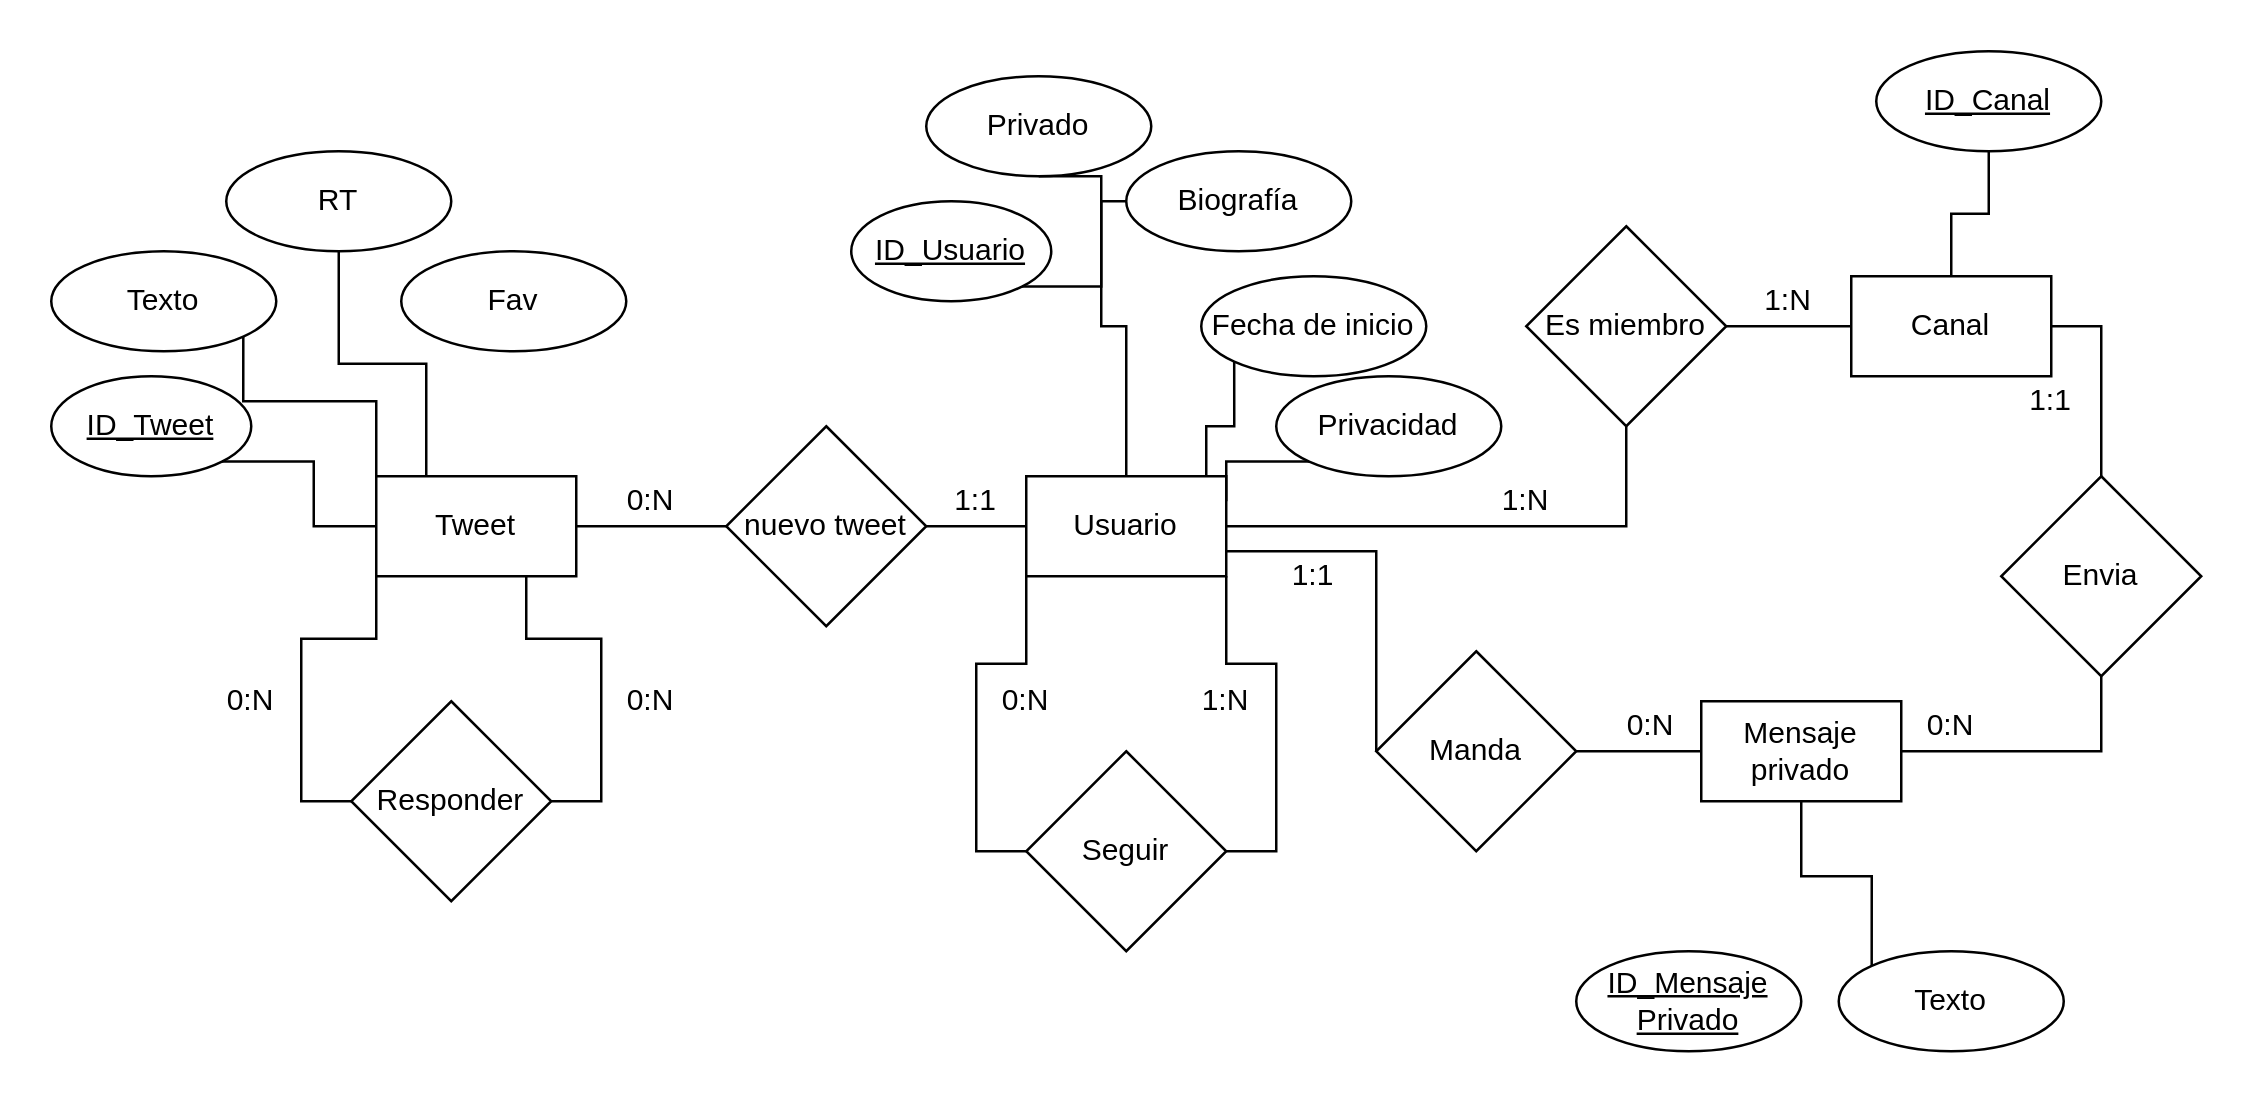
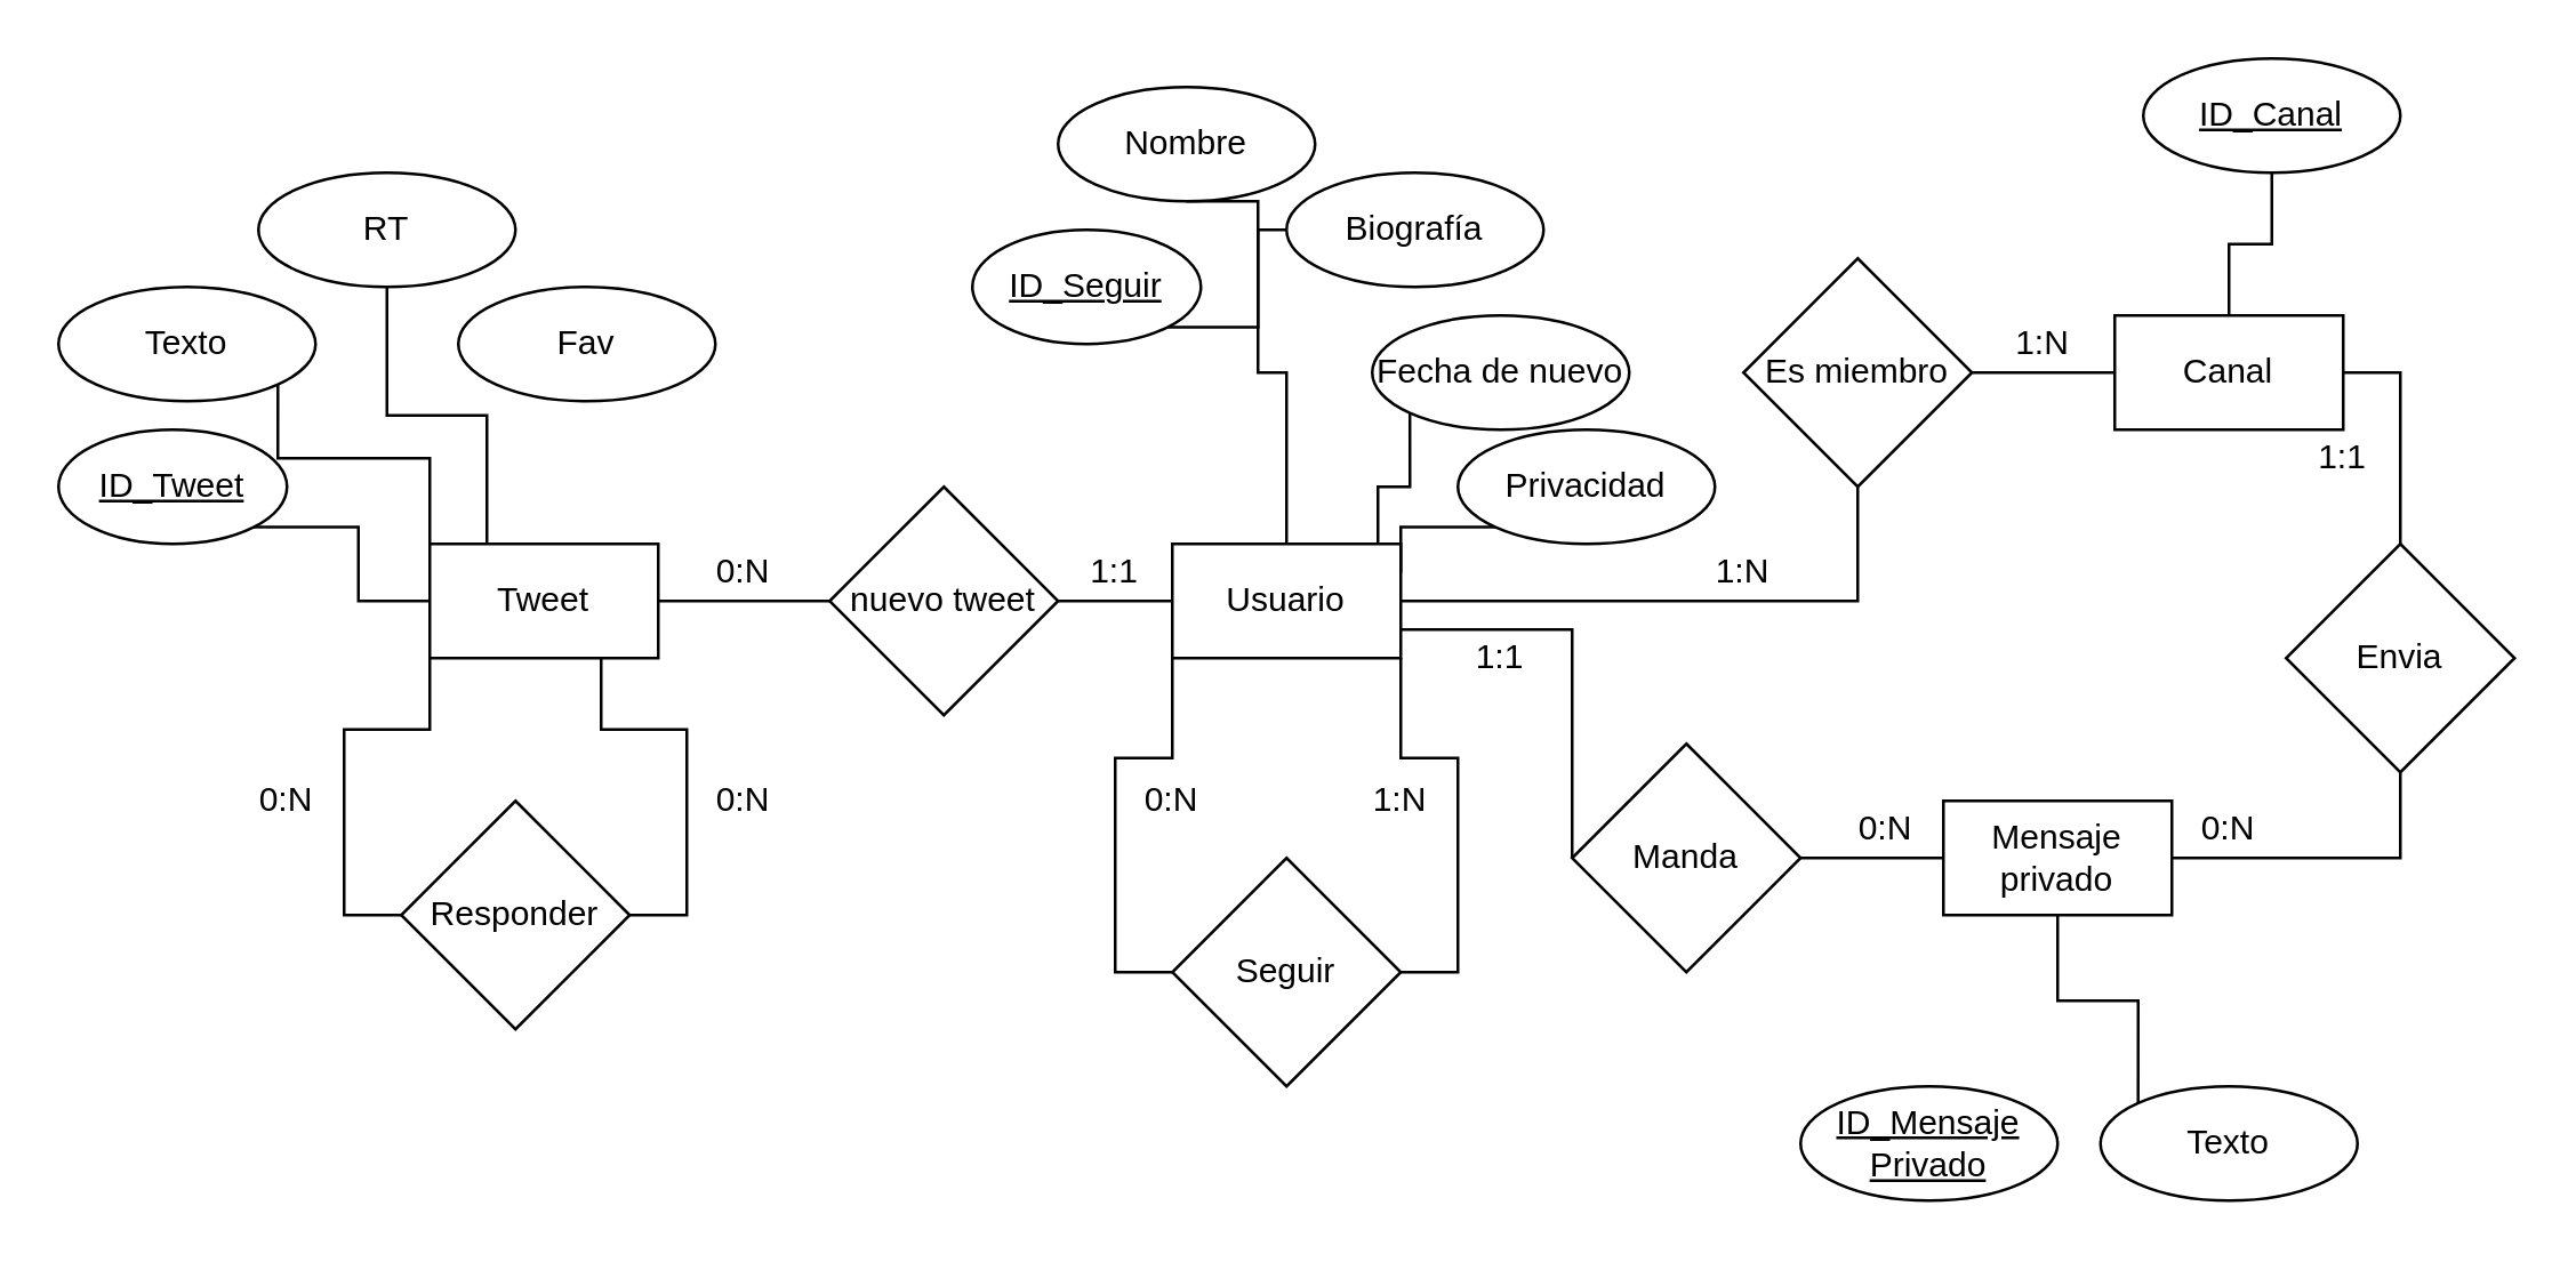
- <mxCell id="25" value="Privado" style="ellipse;whiteSpace=wrap;html=1;" vertex="1" parent="1"><mxGeometry x="370" y="30" width="90" height="40" as="geometry" /></mxCell>
+ <mxCell id="25" value="Nombre" style="ellipse;whiteSpace=wrap;html=1;" vertex="1" parent="1"><mxGeometry x="370" y="30" width="90" height="40" as="geometry" /></mxCell>
- <mxCell id="23" value="&lt;u&gt;ID_Usuario&lt;/u&gt;" style="ellipse;whiteSpace=wrap;html=1;" vertex="1" parent="1"><mxGeometry x="340" y="80" width="80" height="40" as="geometry" /></mxCell>
+ <mxCell id="23" value="&lt;u&gt;ID_Seguir&lt;/u&gt;" style="ellipse;whiteSpace=wrap;html=1;" vertex="1" parent="1"><mxGeometry x="340" y="80" width="80" height="40" as="geometry" /></mxCell>
- <mxCell id="28" value="Fecha de inicio" style="ellipse;whiteSpace=wrap;html=1;" vertex="1" parent="1"><mxGeometry x="480" y="110" width="90" height="40" as="geometry" /></mxCell>
+ <mxCell id="28" value="Fecha de nuevo" style="ellipse;whiteSpace=wrap;html=1;" vertex="1" parent="1"><mxGeometry x="480" y="110" width="90" height="40" as="geometry" /></mxCell>
